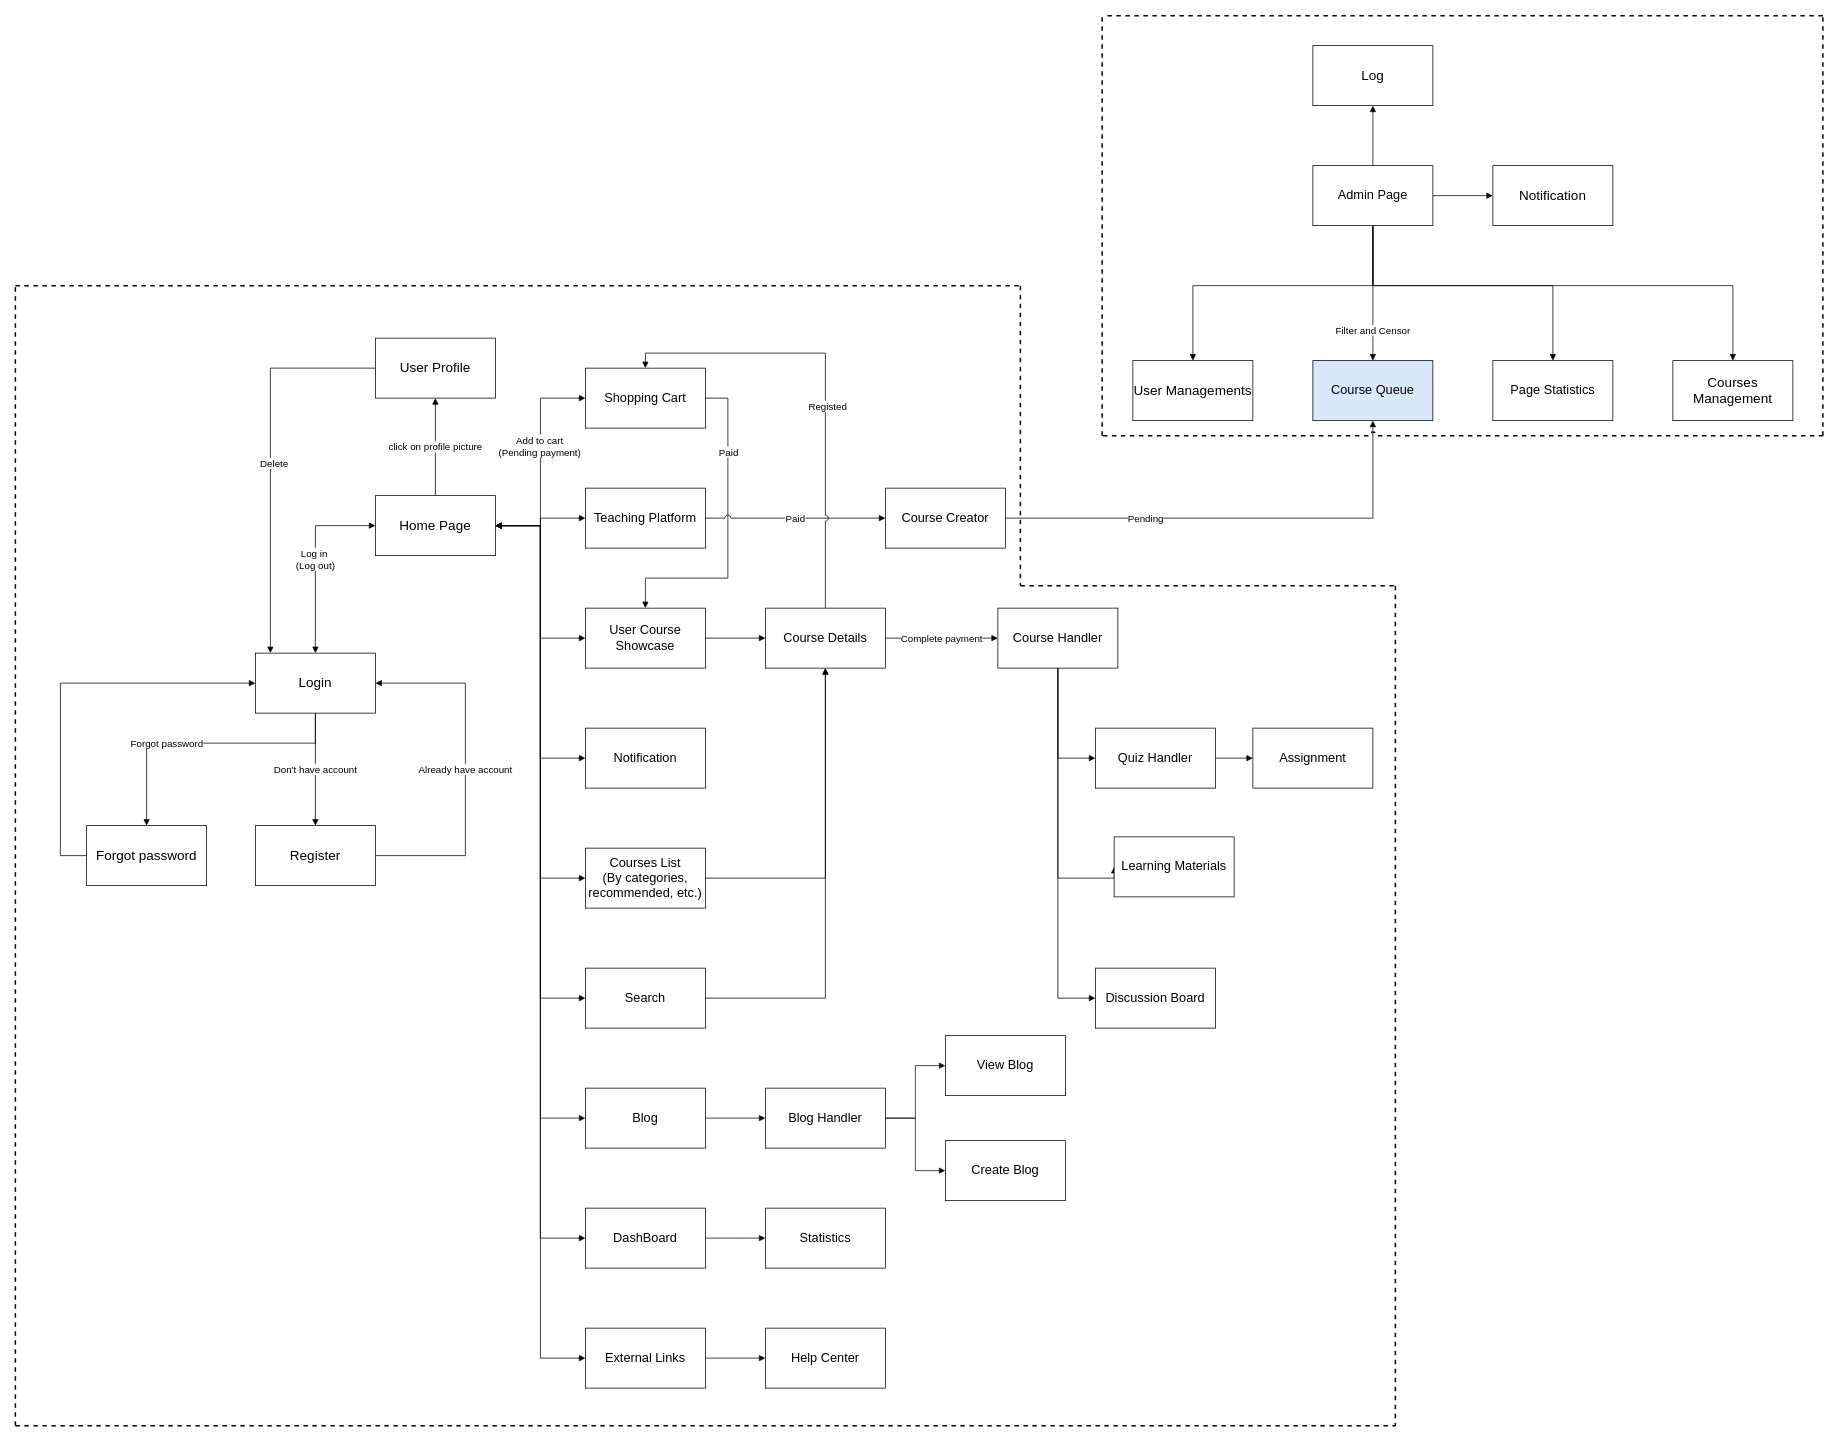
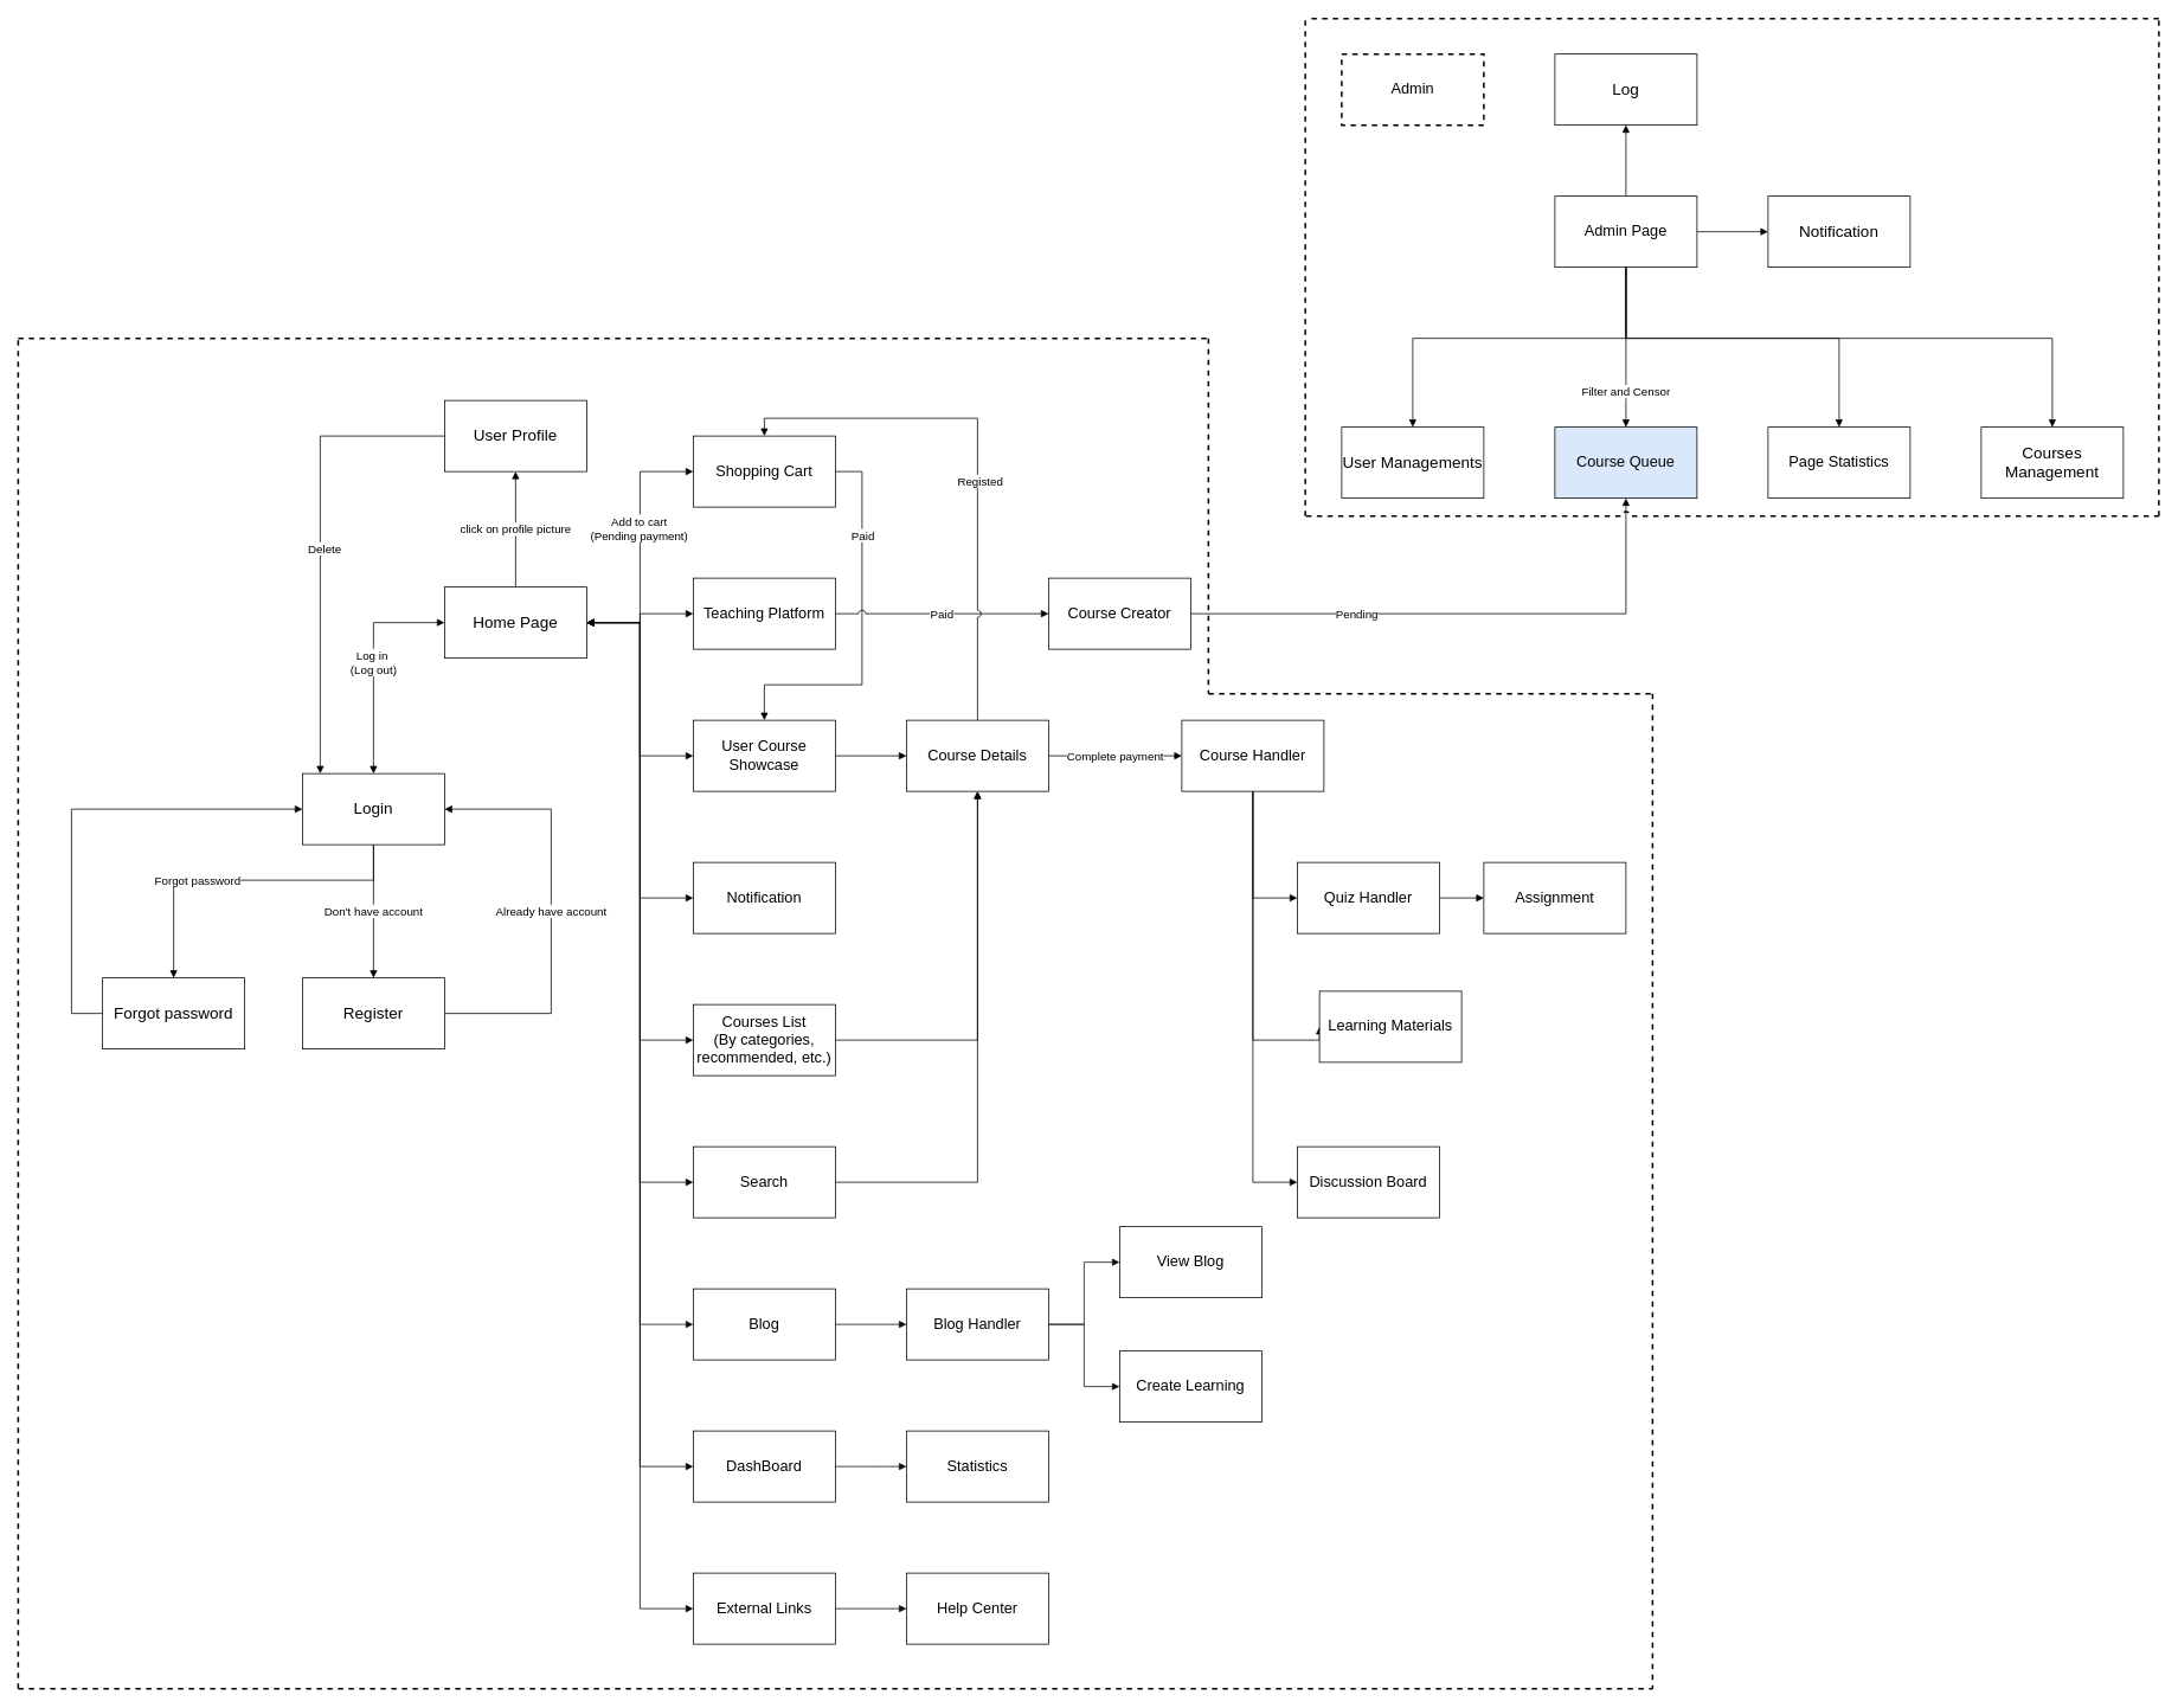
+ <mxCell id="89" value="Admin" style="rounded=0;whiteSpace=wrap;html=1;fontSize=17;dashed=1;strokeWidth=2;" vertex="1" parent="1"><mxGeometry x="1510" y="60" width="160" height="80" as="geometry" /></mxCell>
- <mxCell id="73" value="Create Blog" style="rounded=0;whiteSpace=wrap;html=1;fontSize=17;" vertex="1" parent="1"><mxGeometry x="1260" y="1520" width="160" height="80" as="geometry" /></mxCell>
+ <mxCell id="73" value="Create Learning" style="rounded=0;whiteSpace=wrap;html=1;fontSize=17;" vertex="1" parent="1"><mxGeometry x="1260" y="1520" width="160" height="80" as="geometry" /></mxCell>
